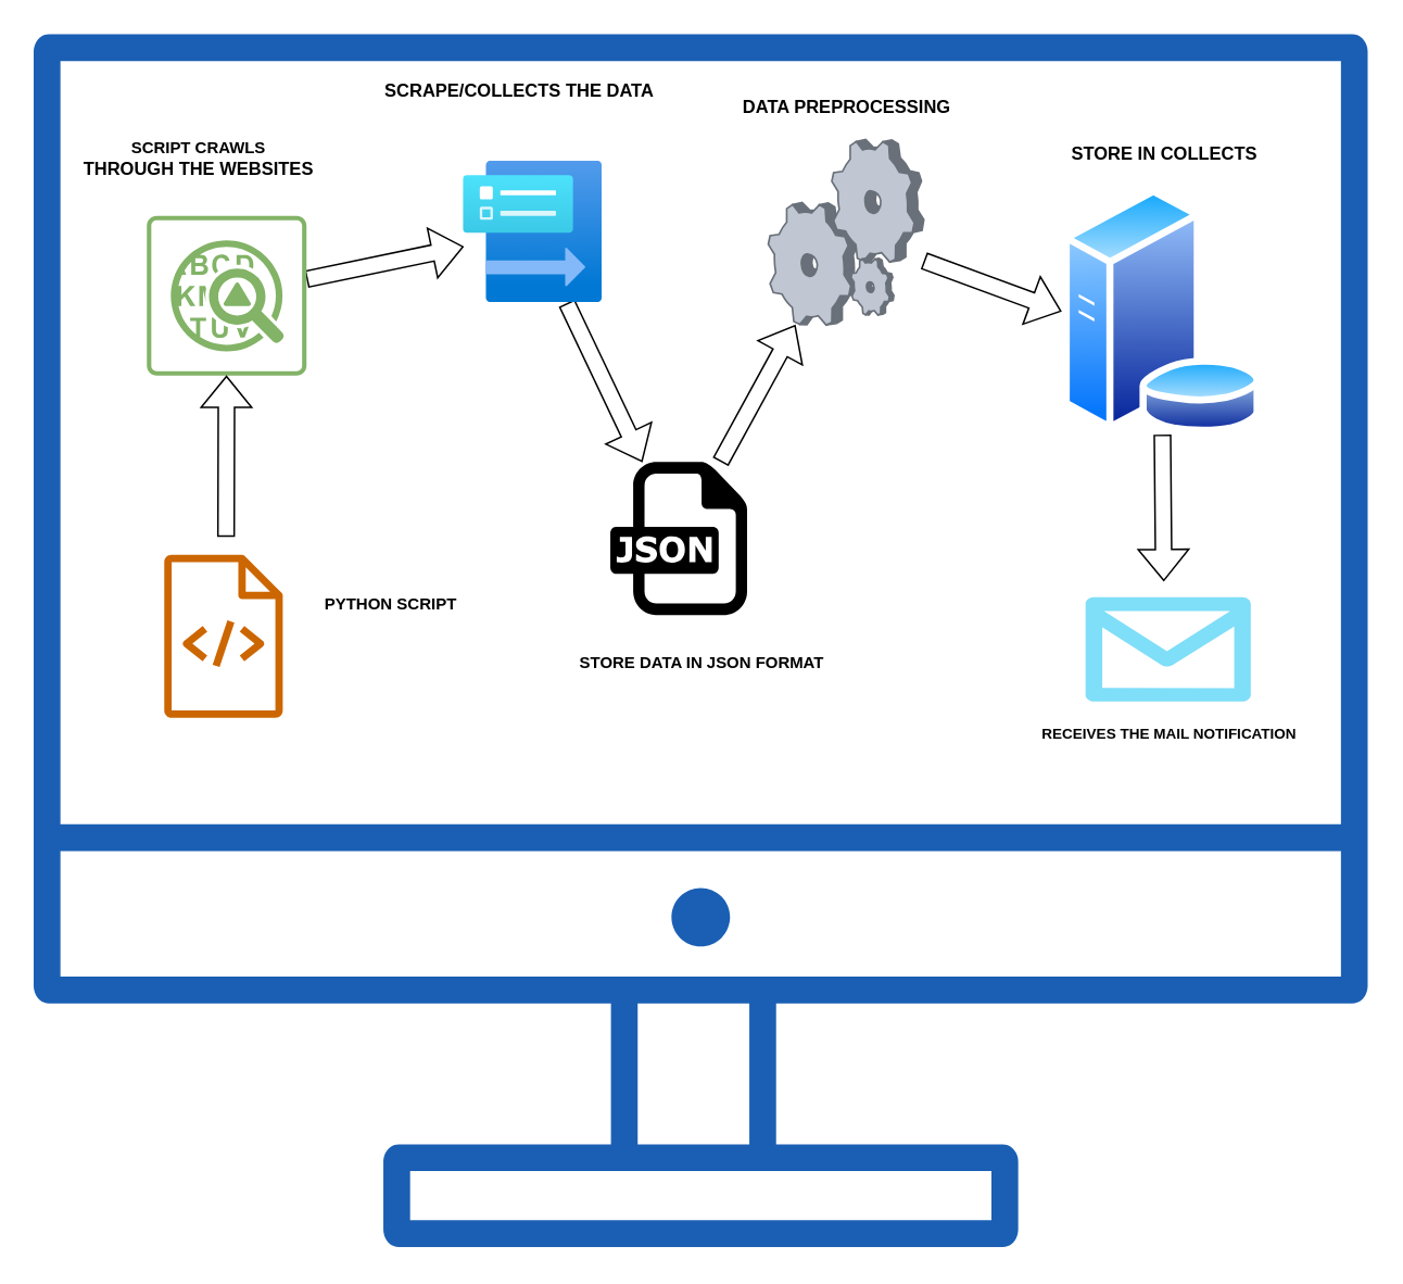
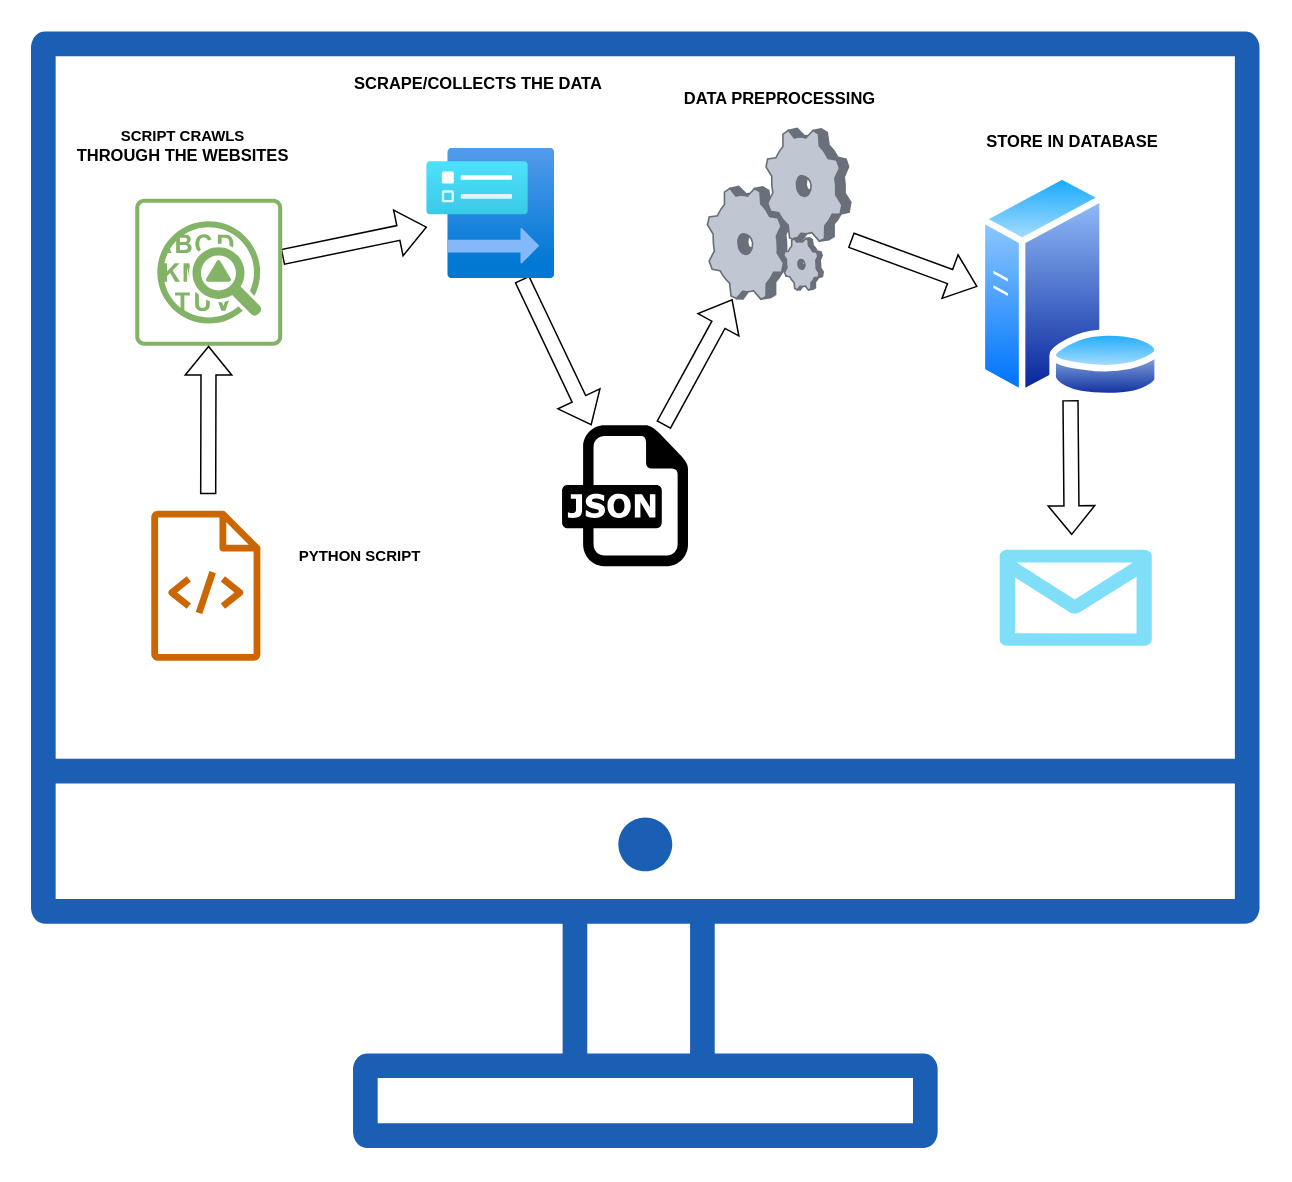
- <mxCell id="19" value="&lt;h5&gt;&lt;font style=&quot;font-size: 11px;&quot;&gt;STORE IN COLLECTS&lt;/font&gt;&lt;/h5&gt;" style="text;html=1;align=center;verticalAlign=middle;resizable=0;points=[];autosize=1;strokeColor=none;fillColor=none;" parent="1" vertex="1"><mxGeometry x="647" y="65" width="134" height="58" as="geometry" /></mxCell>
+ <mxCell id="19" value="&lt;h5&gt;&lt;font style=&quot;font-size: 11px;&quot;&gt;STORE IN DATABASE&lt;/font&gt;&lt;/h5&gt;" style="text;html=1;align=center;verticalAlign=middle;resizable=0;points=[];autosize=1;strokeColor=none;fillColor=none;" parent="1" vertex="1"><mxGeometry x="647" y="65" width="134" height="58" as="geometry" /></mxCell>
- <mxCell id="17" value="&lt;h5&gt;STORE DATA IN JSON FORMAT&lt;/h5&gt;" style="text;html=1;align=center;verticalAlign=middle;resizable=0;points=[];autosize=1;strokeColor=none;fillColor=none;" parent="1" vertex="1"><mxGeometry x="344" y="377" width="171" height="57" as="geometry" /></mxCell>
- <mxCell id="20" value="&lt;font style=&quot;font-size: 9px;&quot;&gt;&lt;b&gt;RECEIVES THE MAIL NOTIFICATION&lt;/b&gt;&lt;font&gt;&lt;br&gt;&lt;/font&gt;&lt;/font&gt;" style="text;html=1;align=center;verticalAlign=middle;resizable=0;points=[];autosize=1;strokeColor=none;fillColor=none;" parent="1" vertex="1"><mxGeometry x="626.5" y="434" width="180" height="30" as="geometry" /></mxCell>
